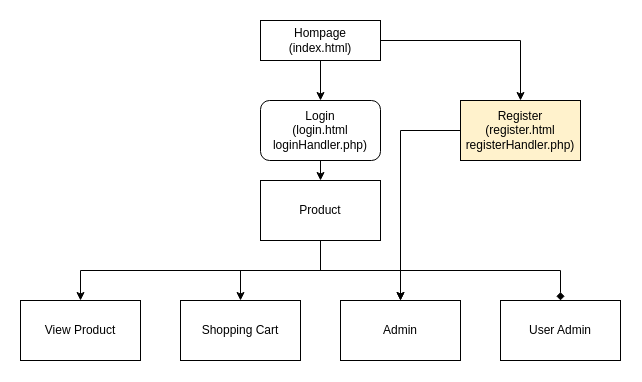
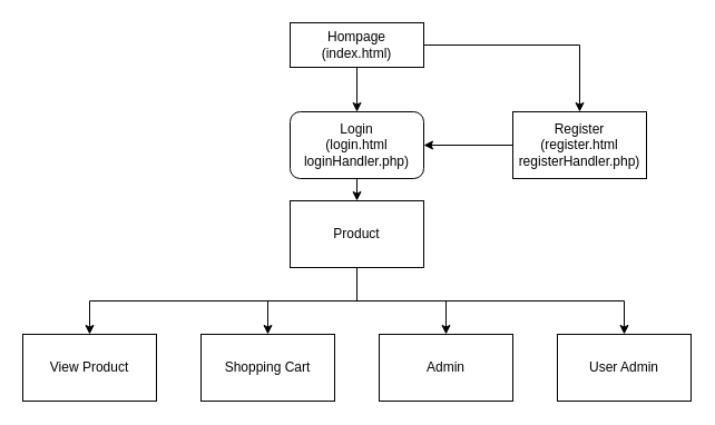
- <mxCell id="8" value="Register&lt;br&gt;(register.html&lt;br&gt;registerHandler.php)" style="rounded=0;whiteSpace=wrap;html=1;fillColor=#fff2cc;" vertex="1" parent="1"><mxGeometry x="460" y="100" width="120" height="60" as="geometry" /></mxCell>
+ <mxCell id="8" value="Register&lt;br&gt;(register.html&lt;br&gt;registerHandler.php)" style="rounded=0;whiteSpace=wrap;html=1;" vertex="1" parent="1"><mxGeometry x="460" y="100" width="120" height="60" as="geometry" /></mxCell>
- <mxCell id="7" style="edgeStyle=orthogonalEdgeStyle;rounded=0;orthogonalLoop=1;jettySize=auto;html=1;exitX=0;exitY=0.5;exitDx=0;exitDy=0;" edge="1" parent="1" source="8" target="16"><mxGeometry relative="1" as="geometry" /></mxCell>
+ <mxCell id="7" style="edgeStyle=orthogonalEdgeStyle;rounded=0;orthogonalLoop=1;jettySize=auto;html=1;exitX=0;exitY=0.5;exitDx=0;exitDy=0;entryX=1;entryY=0.5;entryDx=0;entryDy=0;" edge="1" parent="1" source="8" target="6"><mxGeometry relative="1" as="geometry" /></mxCell>
- <mxCell id="9" style="edgeStyle=orthogonalEdgeStyle;rounded=0;orthogonalLoop=1;jettySize=auto;html=1;exitX=0.5;exitY=1;exitDx=0;exitDy=0;endArrow=diamond;" edge="1" parent="1" source="13" target="14"><mxGeometry relative="1" as="geometry" /></mxCell>
+ <mxCell id="9" style="edgeStyle=orthogonalEdgeStyle;rounded=0;orthogonalLoop=1;jettySize=auto;html=1;exitX=0.5;exitY=1;exitDx=0;exitDy=0;" edge="1" parent="1" source="13" target="14"><mxGeometry relative="1" as="geometry" /></mxCell>
